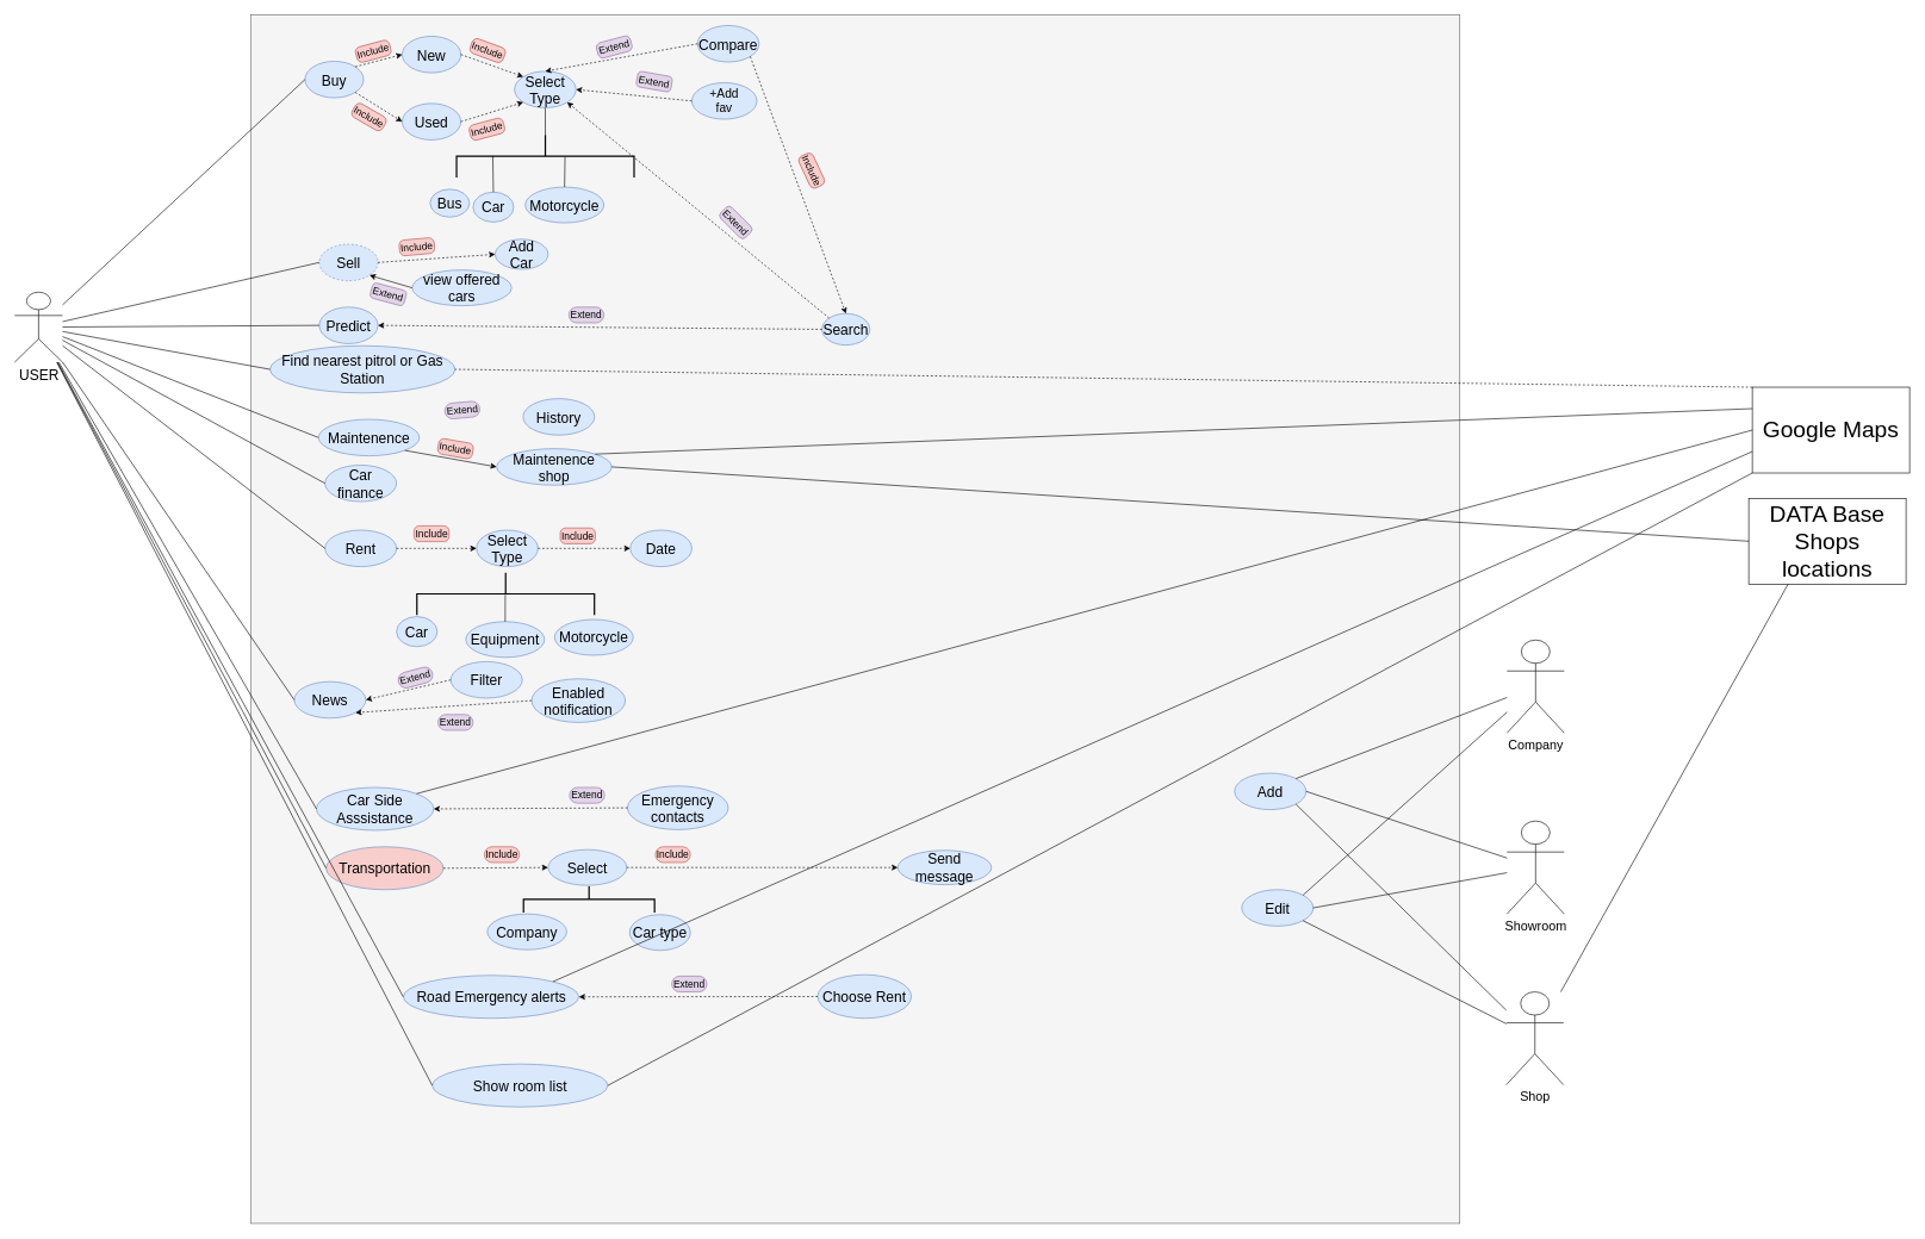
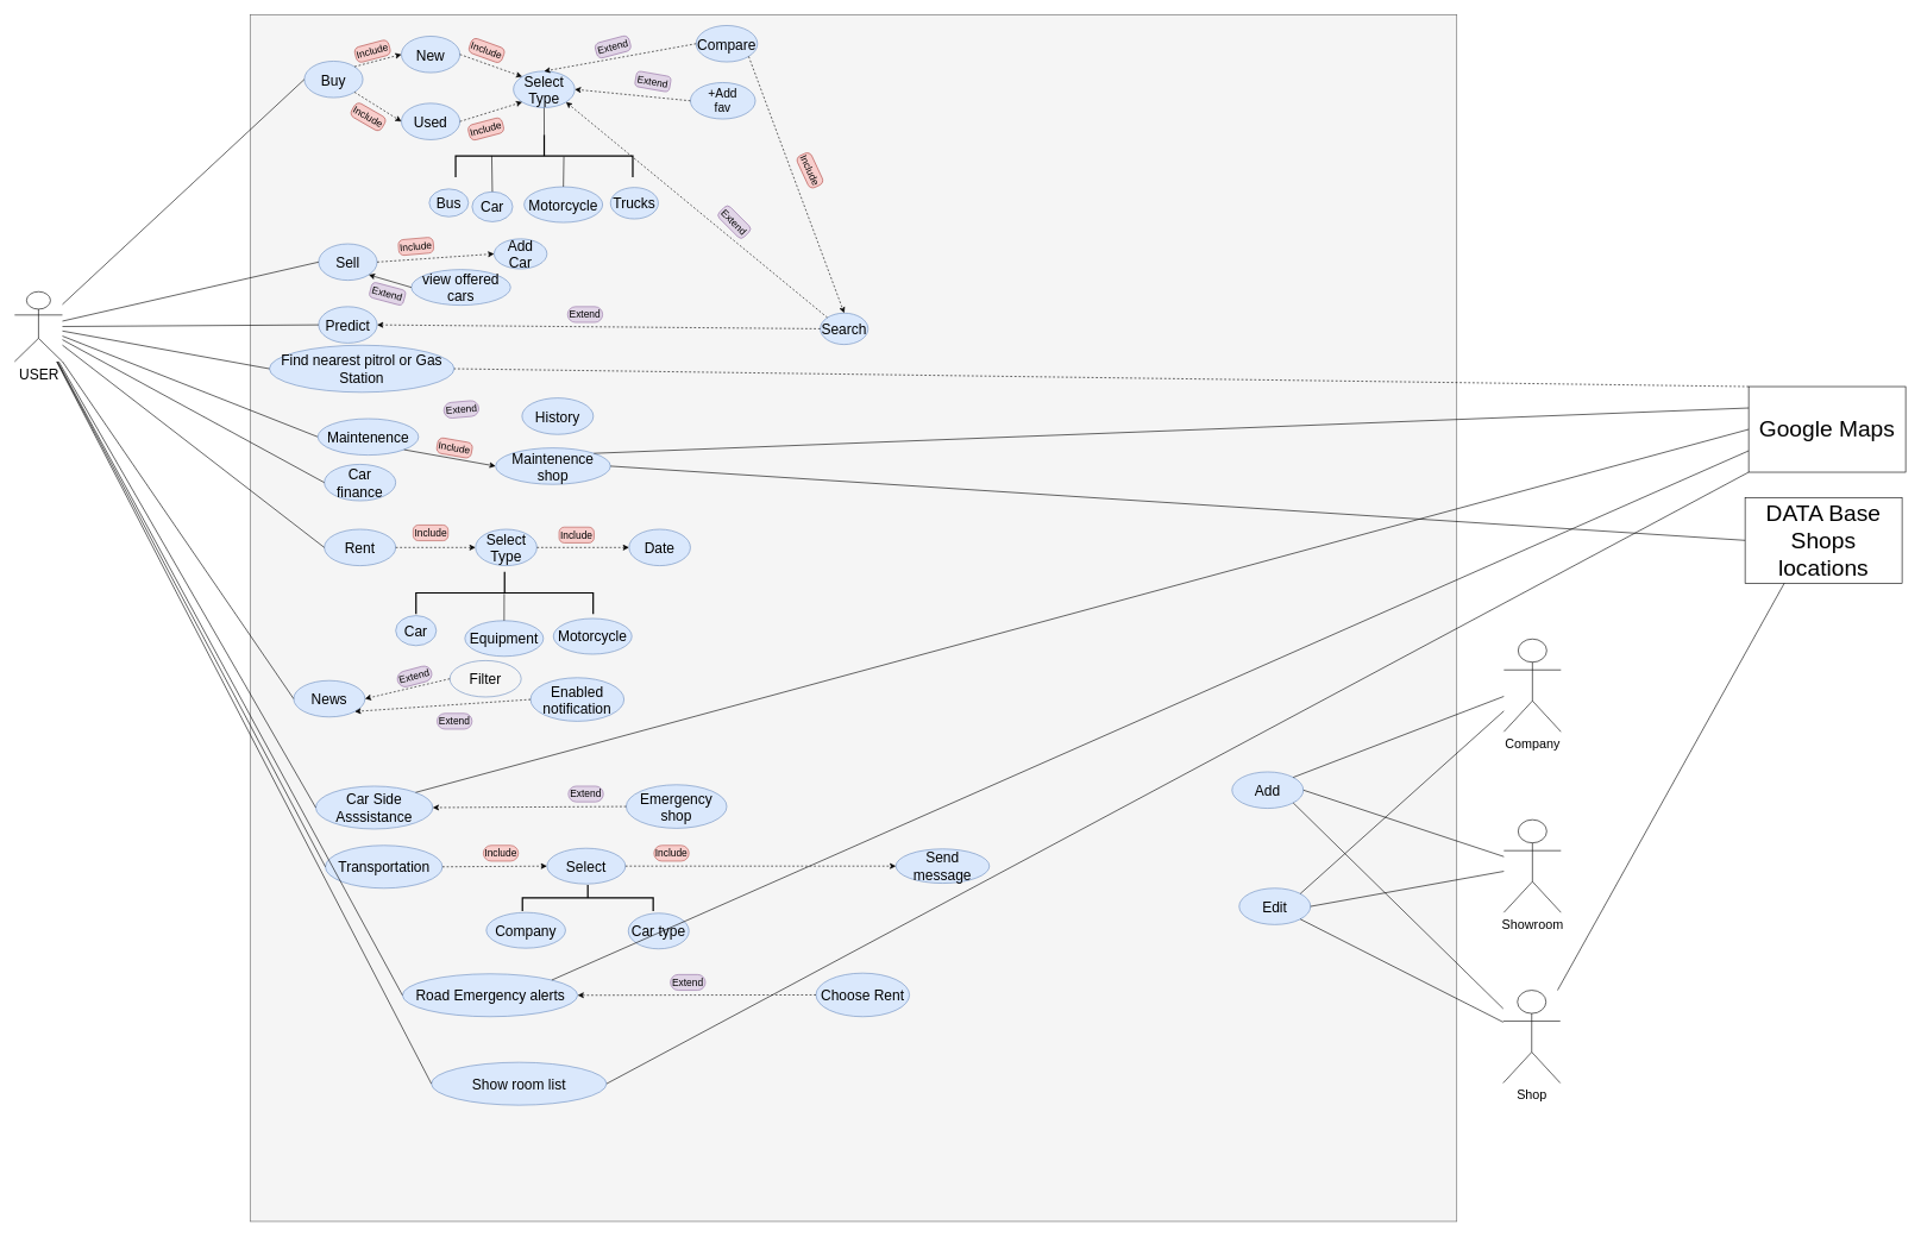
+ <mxCell id="24" value="&lt;font style=&quot;font-size: 20px;&quot;&gt;Trucks&lt;/font&gt;" style="ellipse;whiteSpace=wrap;html=1;fillColor=#dae8fc;strokeColor=#6c8ebf;" parent="1" vertex="1"><mxGeometry x="855" y="262" width="67" height="44" as="geometry" /></mxCell>
- <mxCell id="33" value="&lt;font style=&quot;font-size: 20px;&quot;&gt;Sell&lt;/font&gt;" style="ellipse;whiteSpace=wrap;html=1;fillColor=#dae8fc;strokeColor=#6c8ebf;dashed=1;" parent="1" vertex="1"><mxGeometry x="446" y="341" width="82" height="51" as="geometry" /></mxCell>
+ <mxCell id="33" value="&lt;font style=&quot;font-size: 20px;&quot;&gt;Sell&lt;/font&gt;" style="ellipse;whiteSpace=wrap;html=1;fillColor=#dae8fc;strokeColor=#6c8ebf;" parent="1" vertex="1"><mxGeometry x="446" y="341" width="82" height="51" as="geometry" /></mxCell>
- <mxCell id="68" value="&lt;span style=&quot;font-size: 20px;&quot;&gt;Filter&lt;/span&gt;" style="ellipse;whiteSpace=wrap;html=1;fillColor=#dae8fc;strokeColor=#6c8ebf;" parent="1" vertex="1"><mxGeometry x="629.88" y="925" width="100" height="51" as="geometry" /></mxCell>
+ <mxCell id="68" value="&lt;span style=&quot;font-size: 20px;&quot;&gt;Filter&lt;/span&gt;" style="ellipse;whiteSpace=wrap;html=1;fillColor=#f5f5f5;strokeColor=#6c8ebf;" parent="1" vertex="1"><mxGeometry x="629.88" y="925" width="100" height="51" as="geometry" /></mxCell>
- <mxCell id="73" value="&lt;span style=&quot;font-size: 20px;&quot;&gt;Emergency&lt;br&gt;contacts&lt;br&gt;&lt;/span&gt;" style="ellipse;whiteSpace=wrap;html=1;fillColor=#dae8fc;strokeColor=#6c8ebf;" parent="1" vertex="1"><mxGeometry x="877" y="1099" width="141" height="61" as="geometry" /></mxCell>
+ <mxCell id="73" value="&lt;span style=&quot;font-size: 20px;&quot;&gt;Emergency&lt;br&gt;shop&lt;br&gt;&lt;/span&gt;" style="ellipse;whiteSpace=wrap;html=1;fillColor=#dae8fc;strokeColor=#6c8ebf;" parent="1" vertex="1"><mxGeometry x="877" y="1099" width="141" height="61" as="geometry" /></mxCell>
- <mxCell id="77" value="&lt;span style=&quot;font-size: 20px;&quot;&gt;Transportation&lt;/span&gt;" style="ellipse;whiteSpace=wrap;html=1;fillColor=#f8cecc;strokeColor=#6c8ebf;" parent="1" vertex="1"><mxGeometry x="455.5" y="1184" width="164" height="60" as="geometry" /></mxCell>
+ <mxCell id="77" value="&lt;span style=&quot;font-size: 20px;&quot;&gt;Transportation&lt;/span&gt;" style="ellipse;whiteSpace=wrap;html=1;fillColor=#dae8fc;strokeColor=#6c8ebf;" parent="1" vertex="1"><mxGeometry x="455.5" y="1184" width="164" height="60" as="geometry" /></mxCell>
